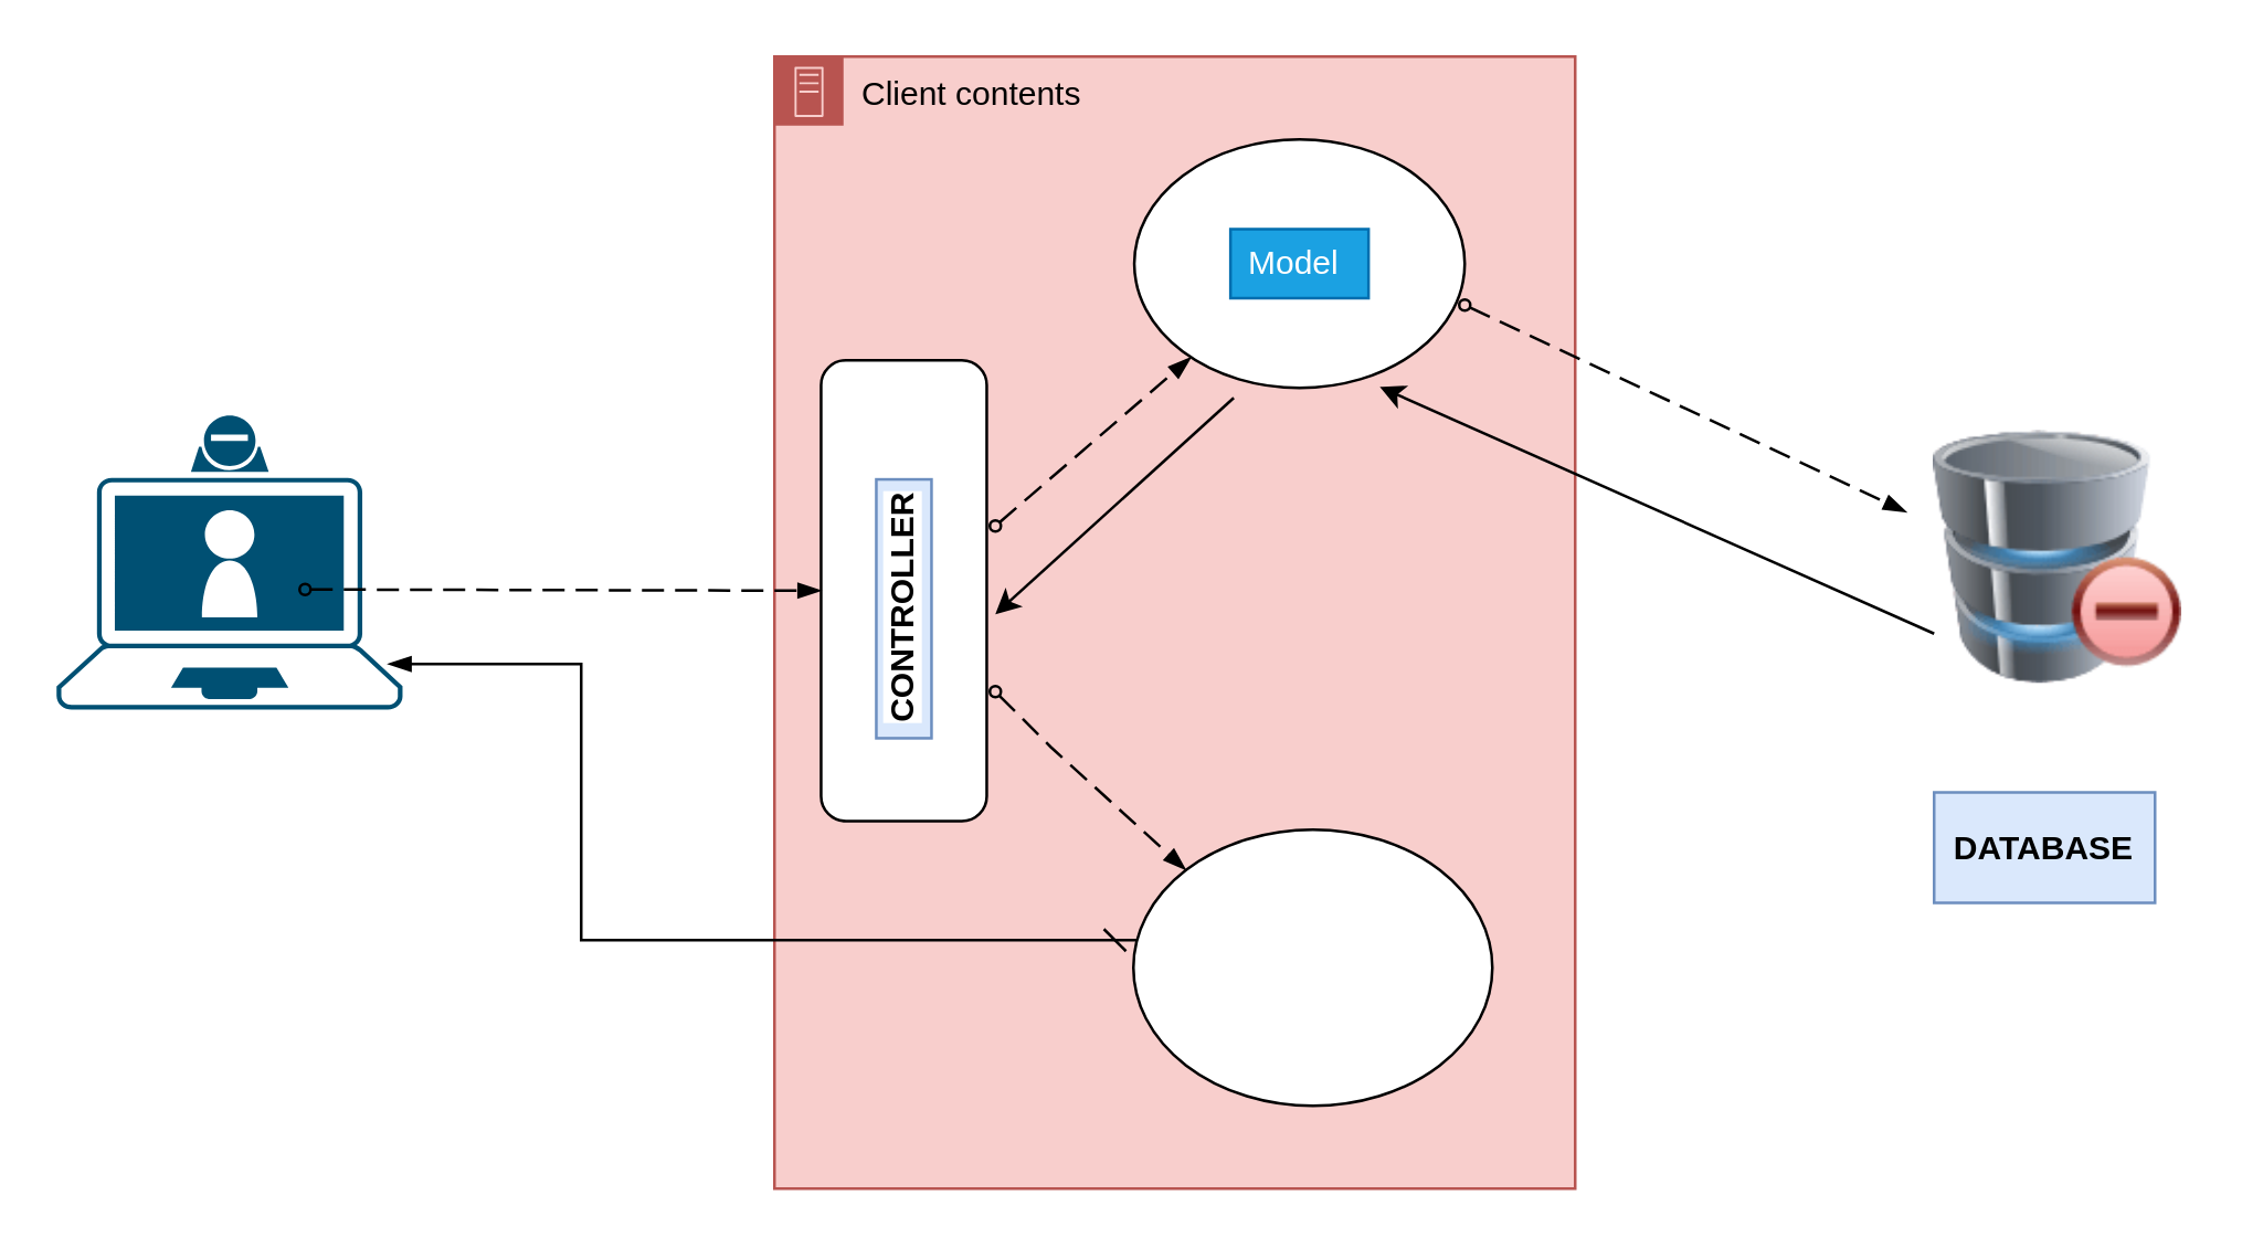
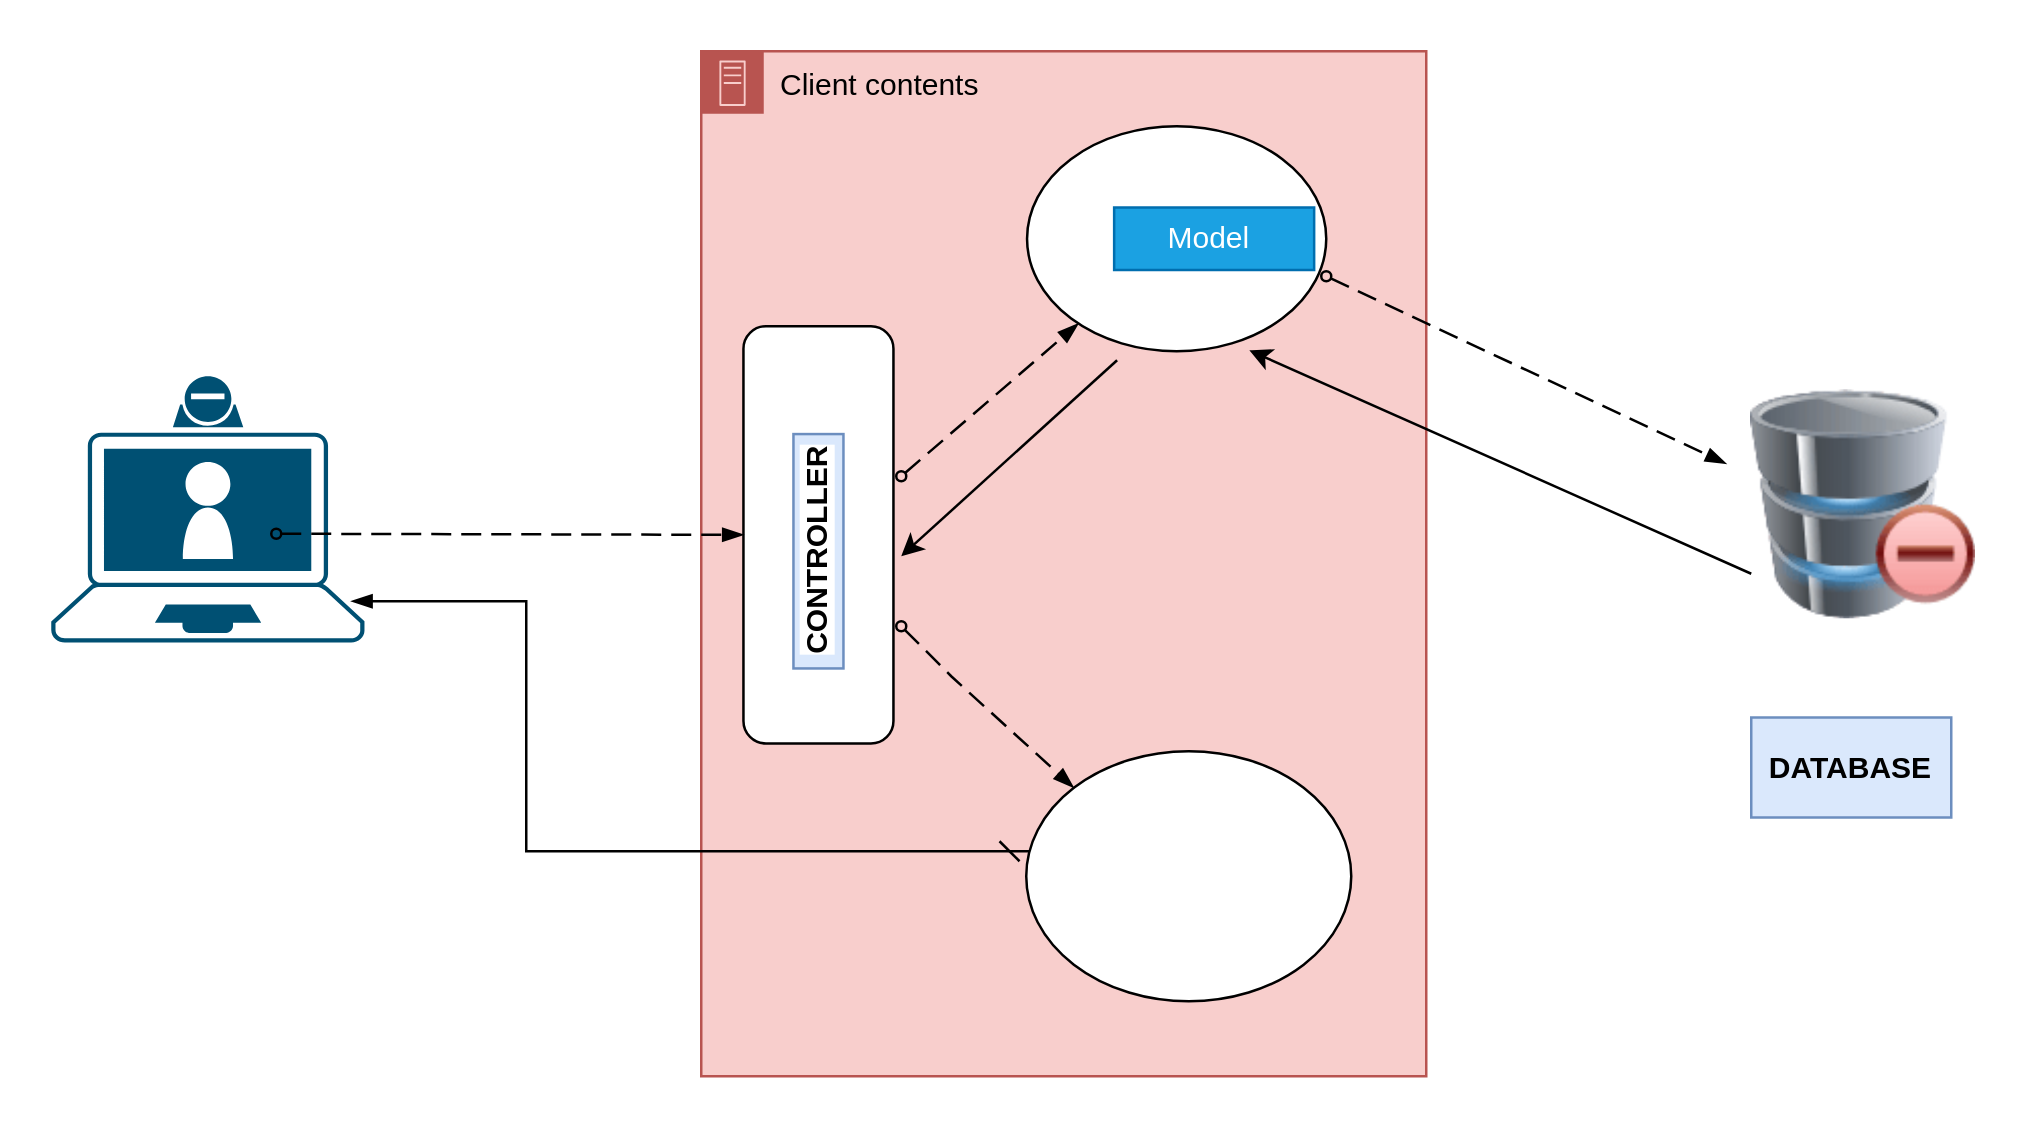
- <mxCell id="8" value="Model&amp;nbsp;" style="text;html=1;align=center;verticalAlign=middle;whiteSpace=wrap;rounded=0;fillColor=#1ba1e2;strokeColor=#006EAF;fontColor=#ffffff;" vertex="1" parent="3"><mxGeometry x="165.16" y="62.5" width="50" height="25" as="geometry" /></mxCell>
+ <mxCell id="8" value="Model&amp;nbsp;" style="text;html=1;align=center;verticalAlign=middle;whiteSpace=wrap;rounded=0;fillColor=#1ba1e2;strokeColor=#006EAF;fontColor=#ffffff;" vertex="1" parent="3"><mxGeometry x="165.16" y="62.5" width="80" height="25" as="geometry" /></mxCell>
